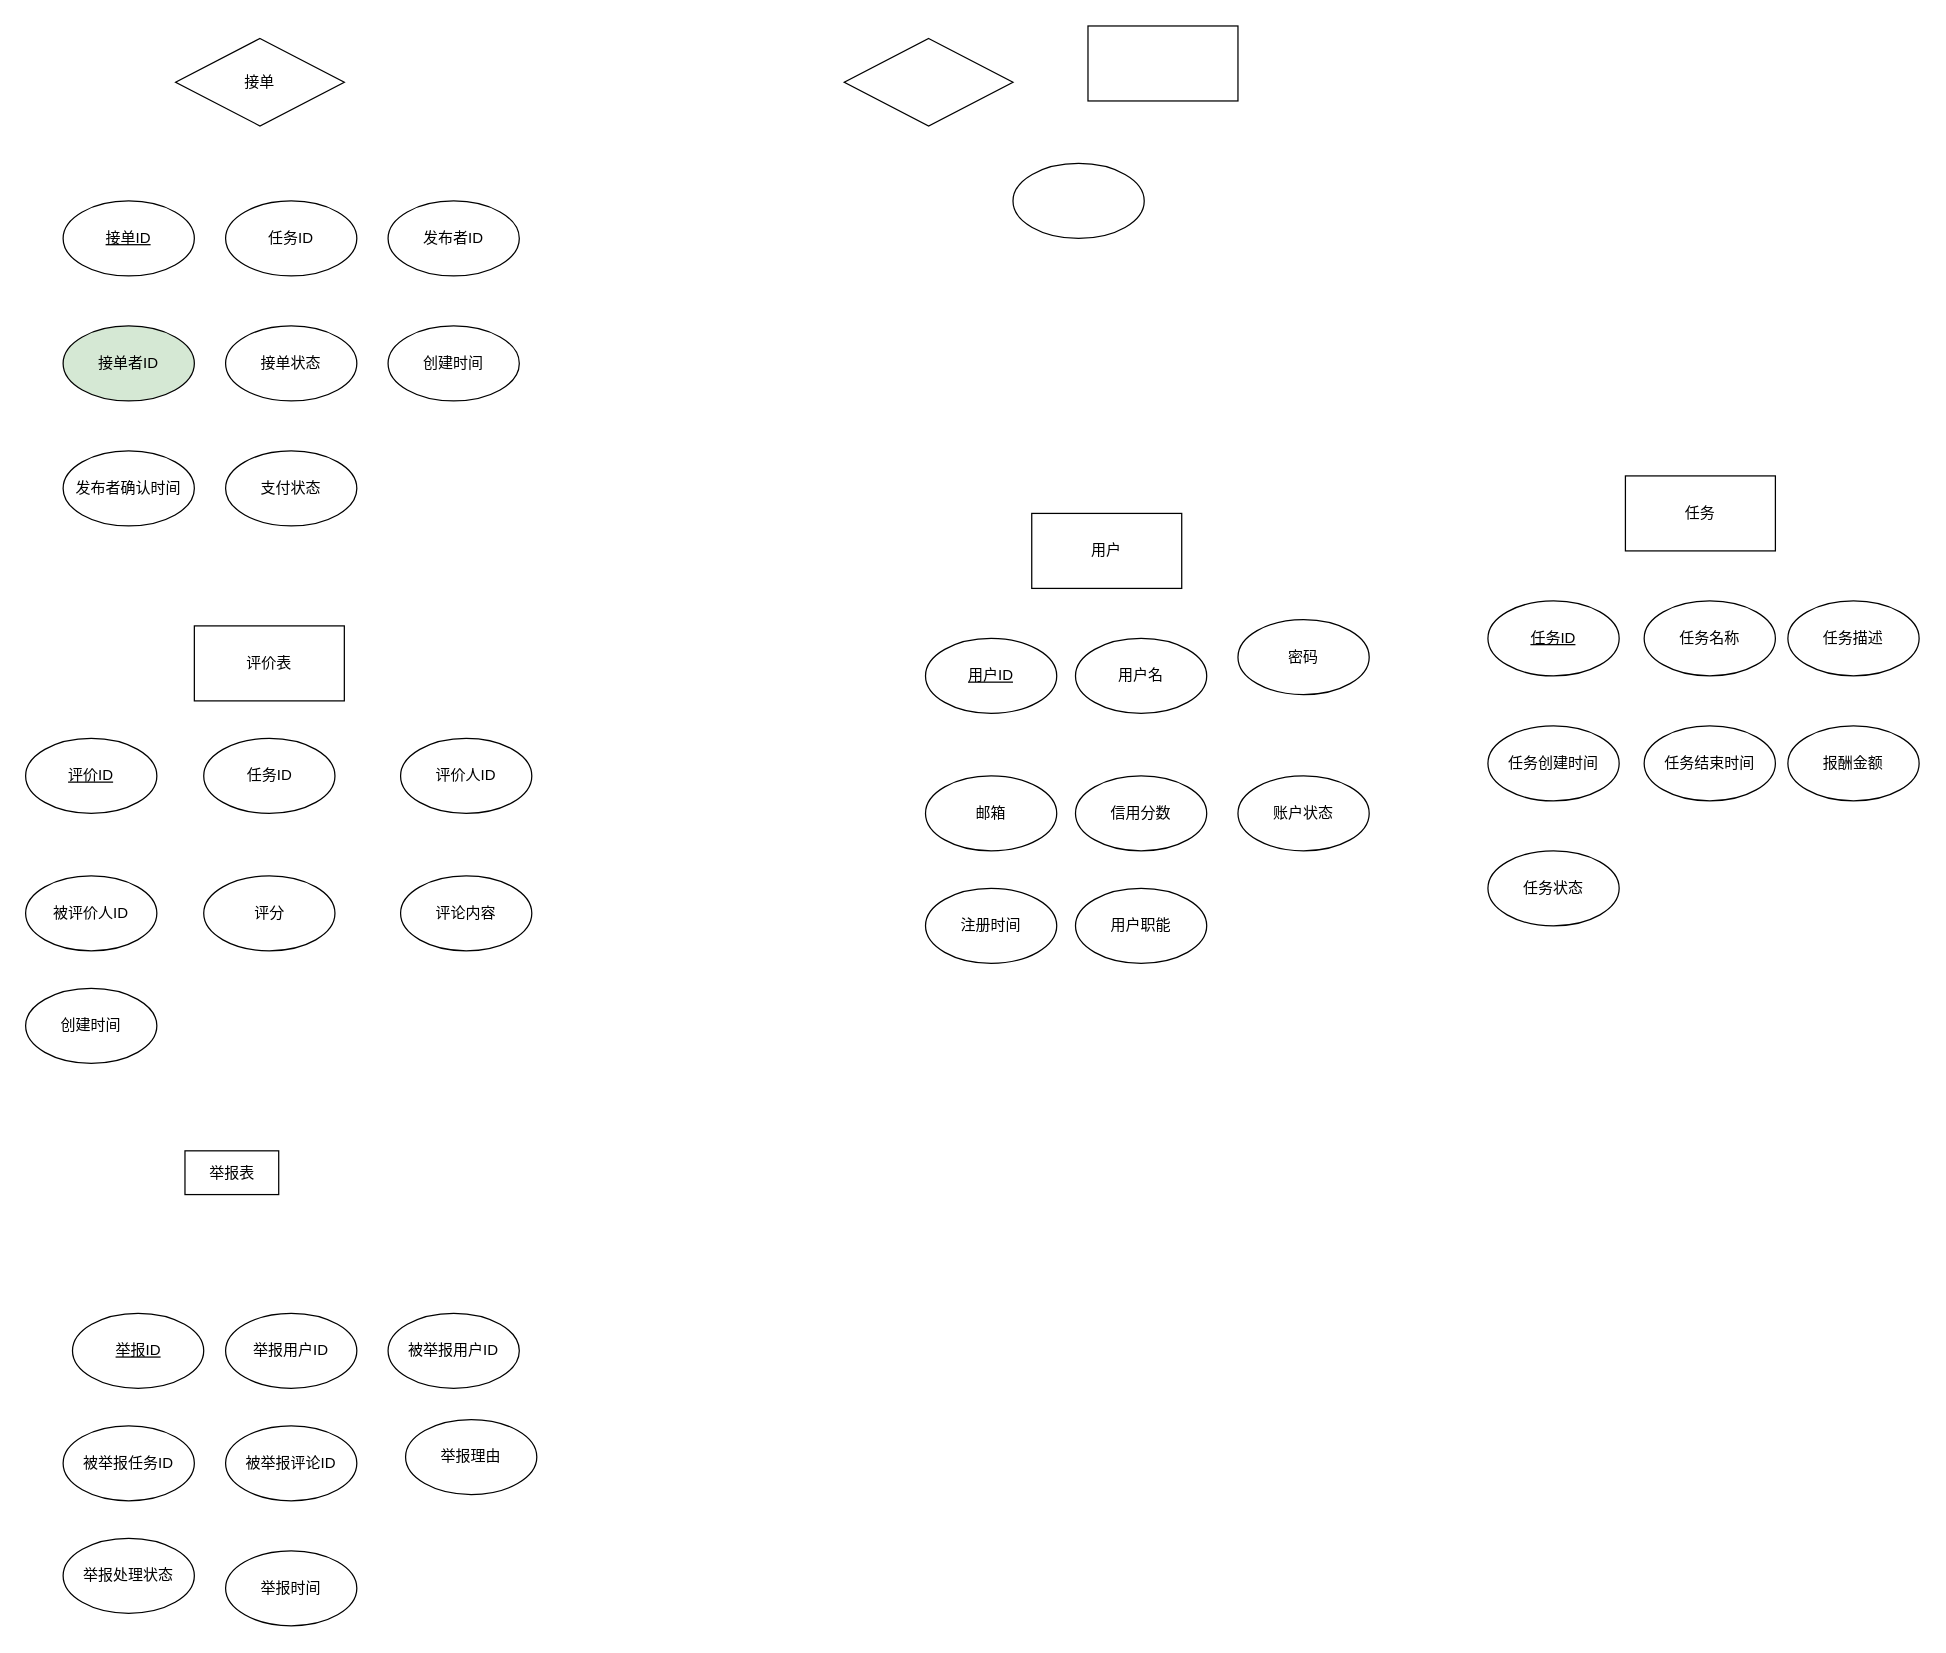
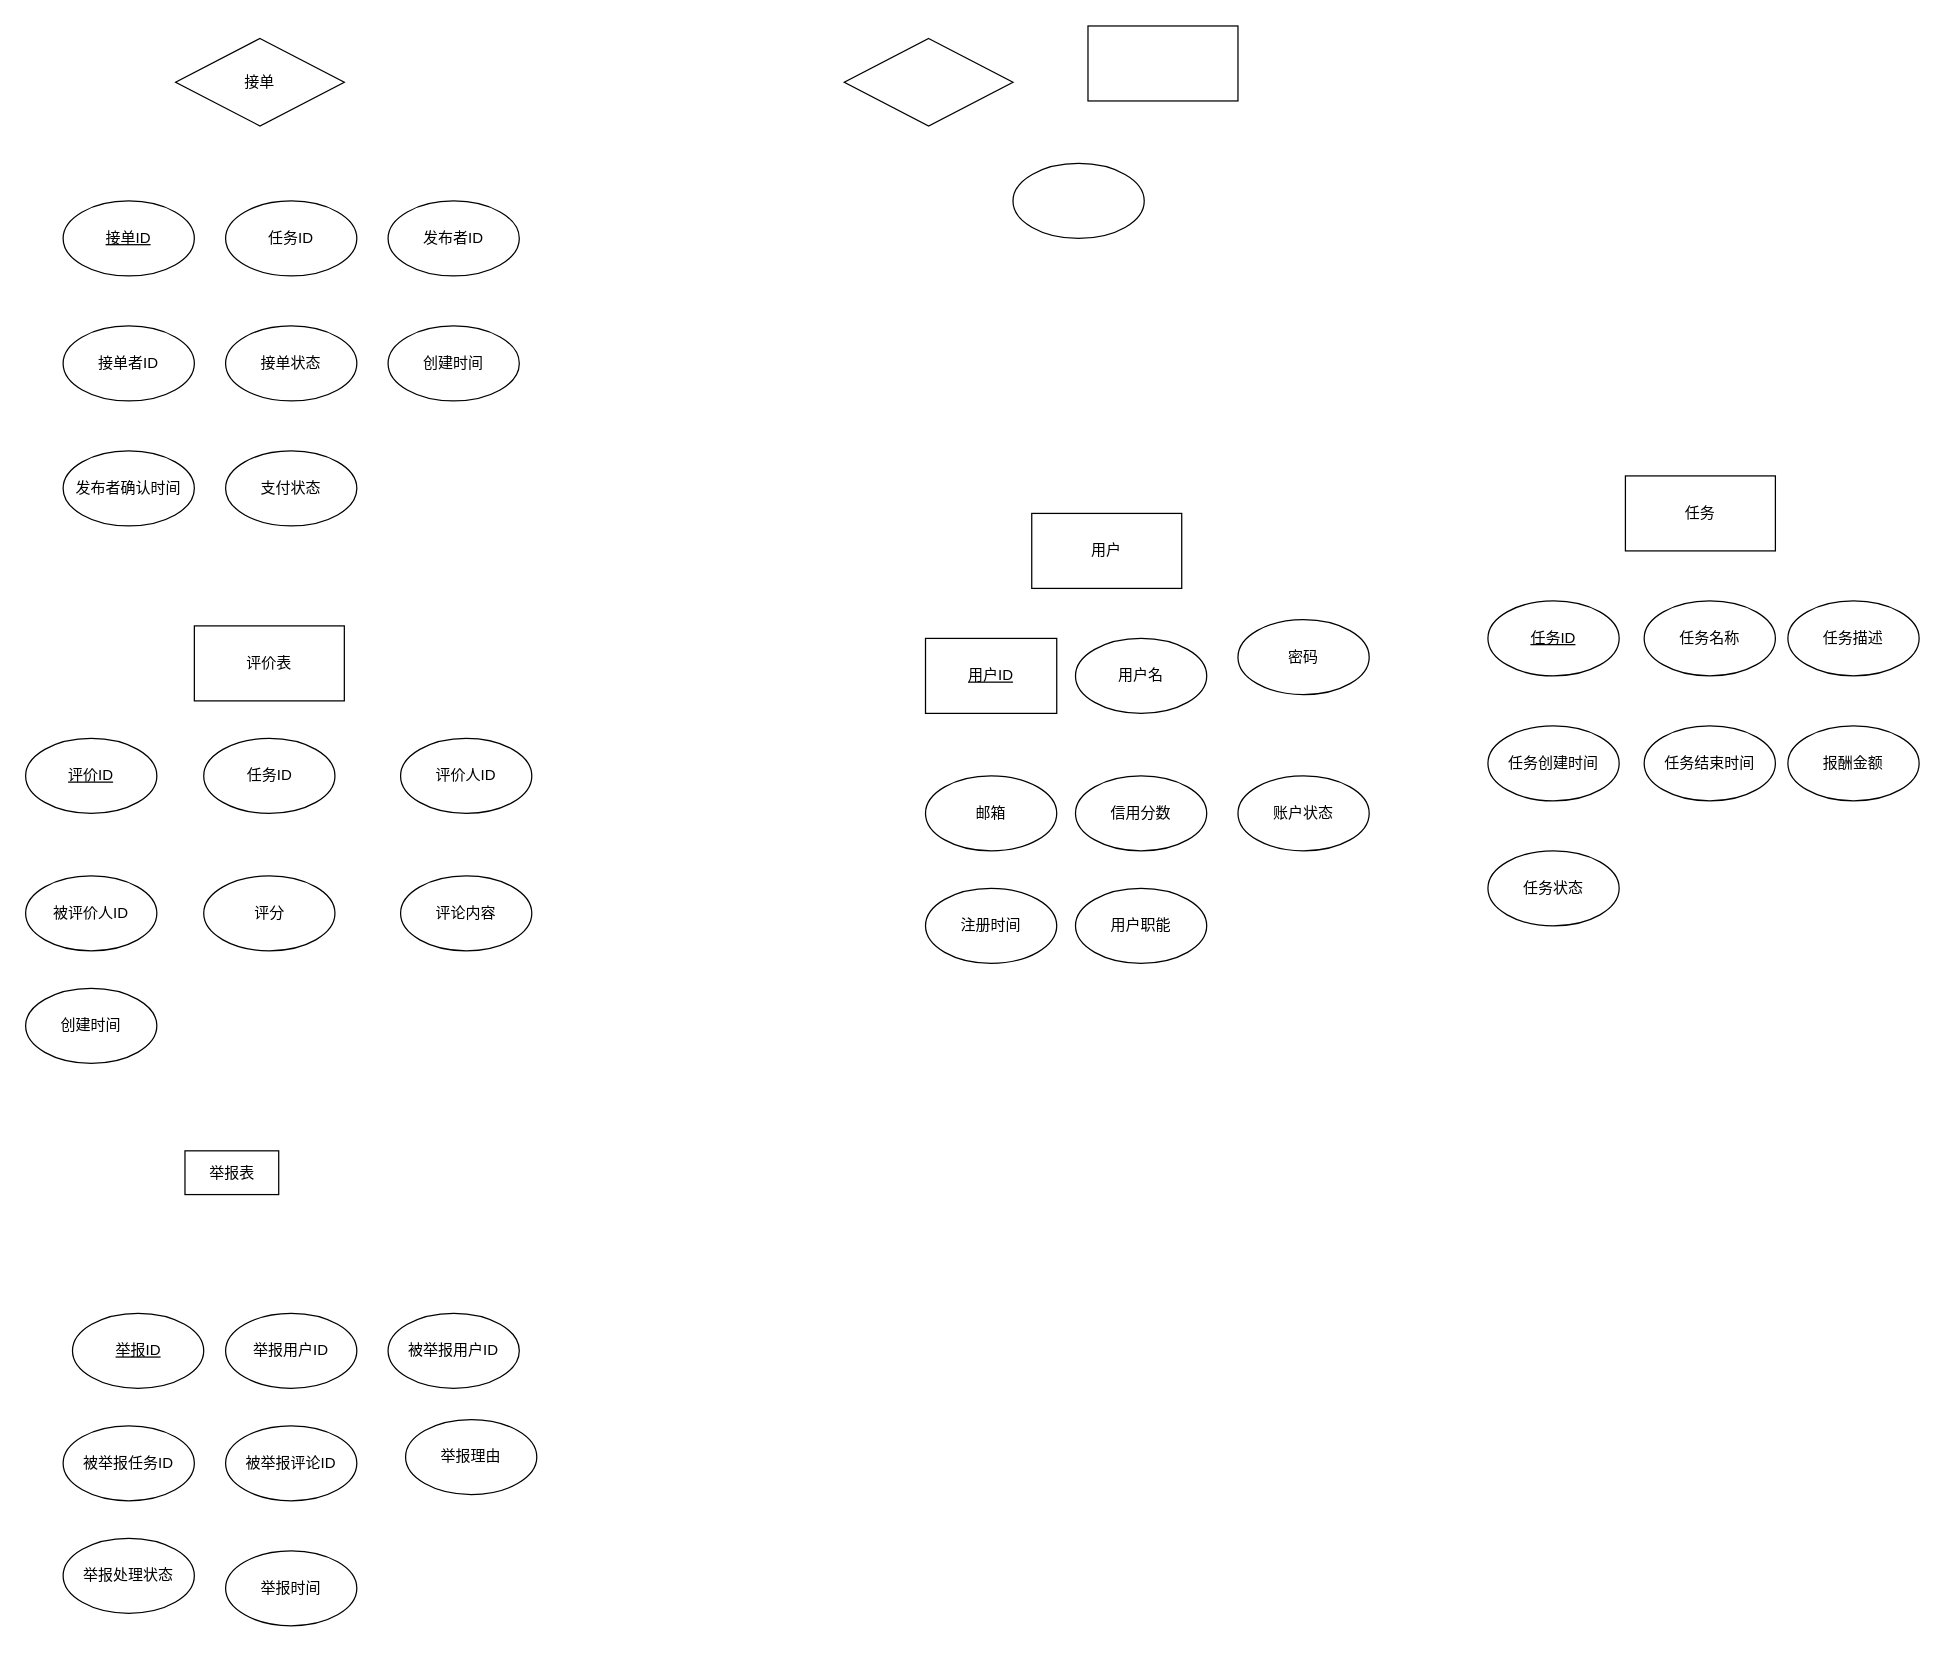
- <mxCell id="26" value="接单者ID" style="ellipse;whiteSpace=wrap;html=1;fillColor=#d5e8d4;" parent="1" vertex="1"><mxGeometry x="50" y="260" width="105" height="60" as="geometry" /></mxCell>
+ <mxCell id="26" value="接单者ID" style="ellipse;whiteSpace=wrap;html=1;" parent="1" vertex="1"><mxGeometry x="50" y="260" width="105" height="60" as="geometry" /></mxCell>
- <mxCell id="5" value="&lt;u&gt;用户ID&lt;/u&gt;" style="ellipse;whiteSpace=wrap;html=1;" parent="1" vertex="1"><mxGeometry x="740" y="510" width="105" height="60" as="geometry" /></mxCell>
+ <mxCell id="5" value="&lt;u&gt;用户ID&lt;/u&gt;" style="whiteSpace=wrap;html=1;rounded=0;" parent="1" vertex="1"><mxGeometry x="740" y="510" width="105" height="60" as="geometry" /></mxCell>
